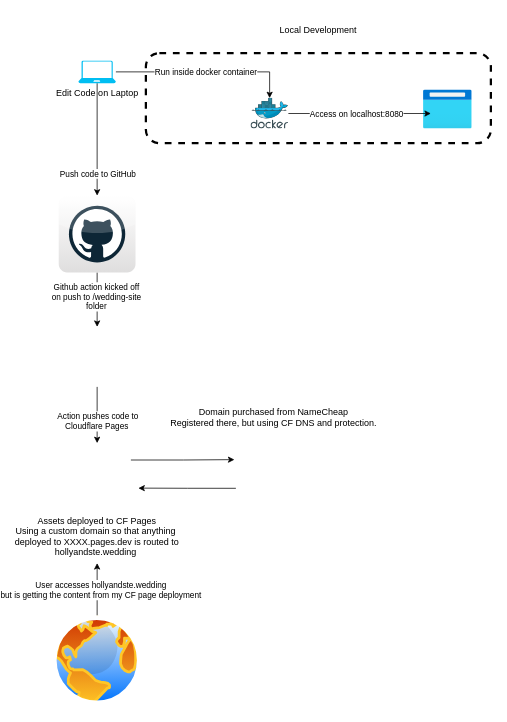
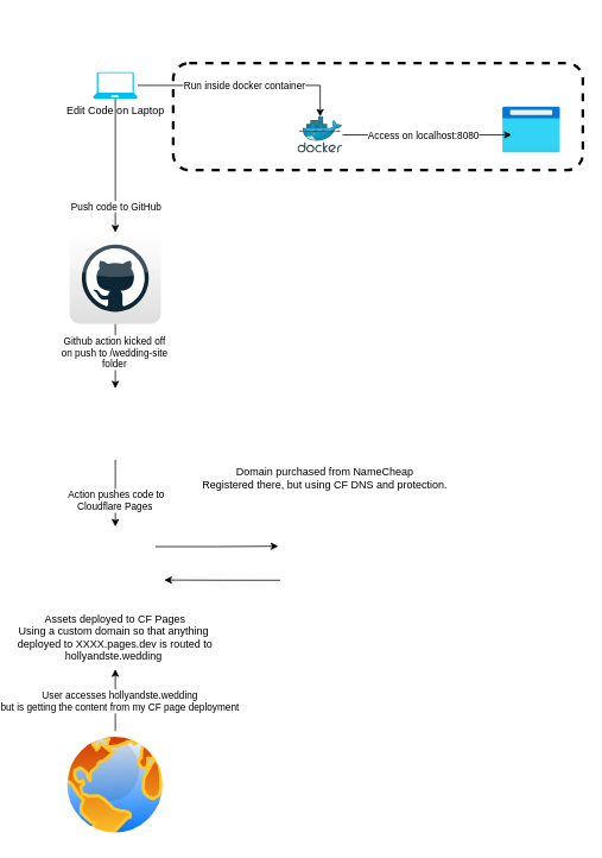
- <mxCell id="12" value="Local Development" style="text;html=1;align=center;verticalAlign=middle;whiteSpace=wrap;rounded=0;" vertex="1" parent="1"><mxGeometry x="320" y="20" width="140" height="40" as="geometry" /></mxCell>
- <mxCell id="23" value="Domain purchased from NameCheap&lt;div&gt;Registered there, but using CF DNS and protection.&lt;/div&gt;&lt;div&gt;&lt;br&gt;&lt;/div&gt;" style="text;html=1;align=center;verticalAlign=middle;resizable=0;points=[];autosize=1;strokeColor=none;fillColor=none;" vertex="1" parent="1"><mxGeometry x="180" y="533" width="300" height="60" as="geometry" /></mxCell>
+ <mxCell id="23" value="Domain purchased from NameCheap&lt;div&gt;Registered there, but using CF DNS and protection.&lt;/div&gt;&lt;div&gt;&lt;br&gt;&lt;/div&gt;" style="text;html=1;align=center;verticalAlign=middle;resizable=0;points=[];autosize=1;strokeColor=none;fillColor=none;" vertex="1" parent="1"><mxGeometry x="180" y="513" width="300" height="60" as="geometry" /></mxCell>
